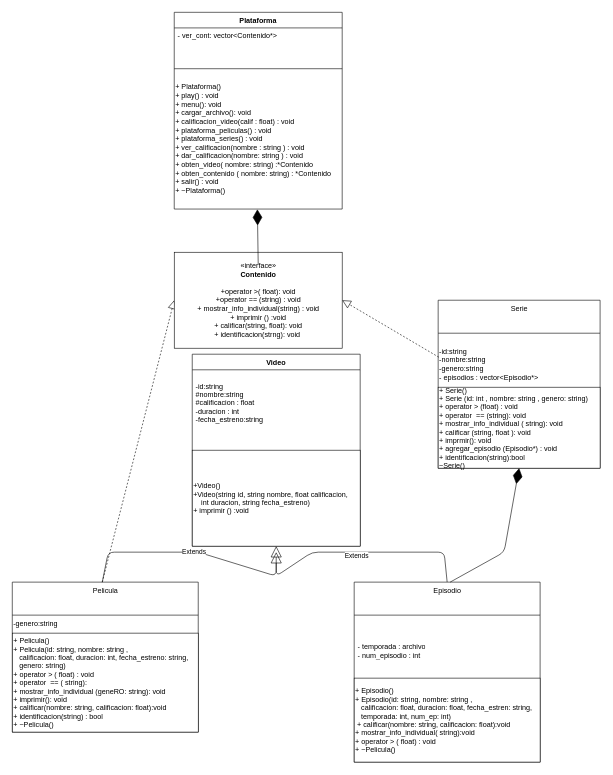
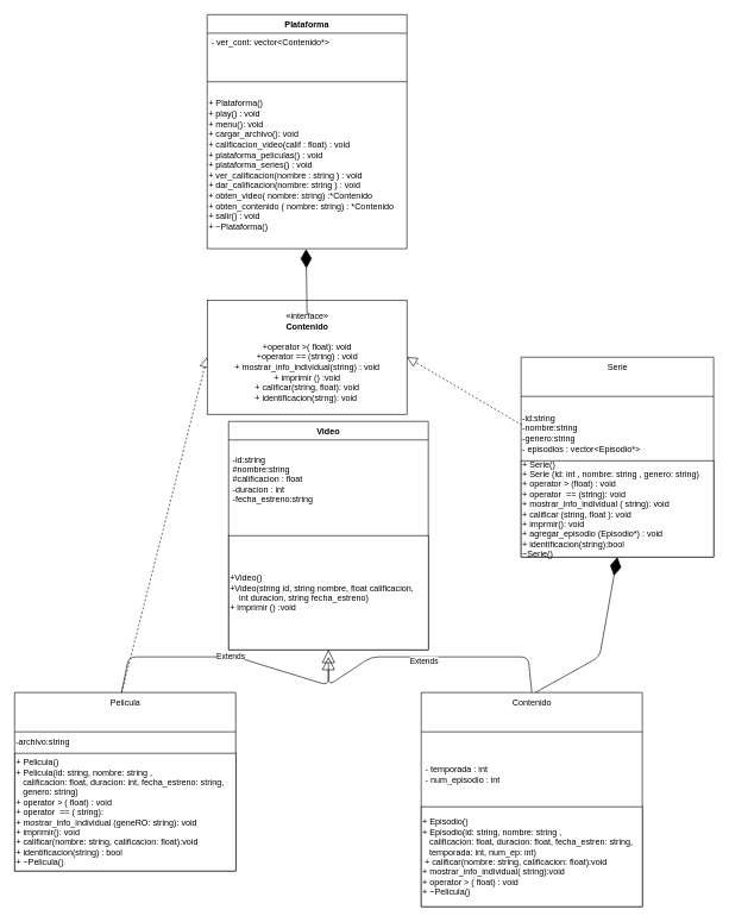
- <mxCell id="14" value="Episodio" style="swimlane;fontStyle=0;align=center;verticalAlign=top;childLayout=stackLayout;horizontal=1;startSize=55;horizontalStack=0;resizeParent=1;resizeParentMax=0;resizeLast=0;collapsible=0;marginBottom=0;html=1;" parent="1" vertex="1"><mxGeometry x="590" y="970" width="310" height="300" as="geometry" /></mxCell>
+ <mxCell id="14" value="Contenido" style="swimlane;fontStyle=0;align=center;verticalAlign=top;childLayout=stackLayout;horizontal=1;startSize=55;horizontalStack=0;resizeParent=1;resizeParentMax=0;resizeLast=0;collapsible=0;marginBottom=0;html=1;" parent="1" vertex="1"><mxGeometry x="590" y="970" width="310" height="300" as="geometry" /></mxCell>
- <mxCell id="8" value="&lt;span style=&quot;&quot;&gt;-genero:string&lt;/span&gt;" style="text;html=1;align=left;verticalAlign=middle;resizable=0;points=[];autosize=1;strokeColor=none;fillColor=none;" parent="5" vertex="1"><mxGeometry y="55" width="310" height="30" as="geometry" /></mxCell>
+ <mxCell id="8" value="&lt;span style=&quot;&quot;&gt;-archivo:string&lt;/span&gt;" style="text;html=1;align=left;verticalAlign=middle;resizable=0;points=[];autosize=1;strokeColor=none;fillColor=none;" parent="5" vertex="1"><mxGeometry y="55" width="310" height="30" as="geometry" /></mxCell>
- <mxCell id="16" value="&lt;br&gt;- temporada : archivo&lt;br&gt;- num_episodio : int&lt;br&gt;" style="text;html=1;align=left;verticalAlign=middle;spacingLeft=4;spacingRight=4;overflow=hidden;rotatable=0;points=[[0,0.5],[1,0.5]];portConstraint=eastwest;" parent="14" vertex="1"><mxGeometry y="55" width="310" height="105" as="geometry" /></mxCell>
+ <mxCell id="16" value="&lt;br&gt;- temporada : int&lt;br&gt;- num_episodio : int&lt;br&gt;" style="text;html=1;align=left;verticalAlign=middle;spacingLeft=4;spacingRight=4;overflow=hidden;rotatable=0;points=[[0,0.5],[1,0.5]];portConstraint=eastwest;" parent="14" vertex="1"><mxGeometry y="55" width="310" height="105" as="geometry" /></mxCell>
